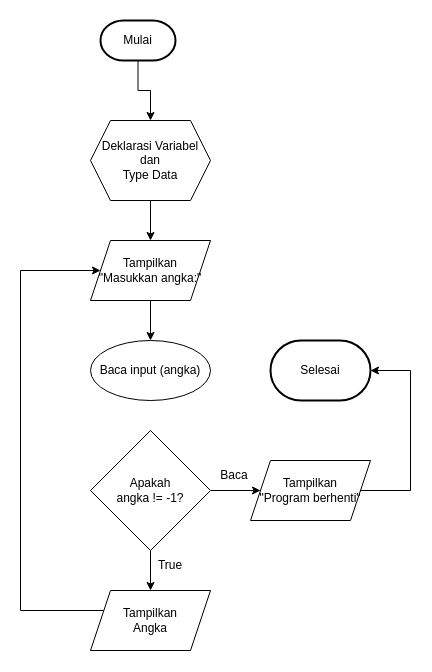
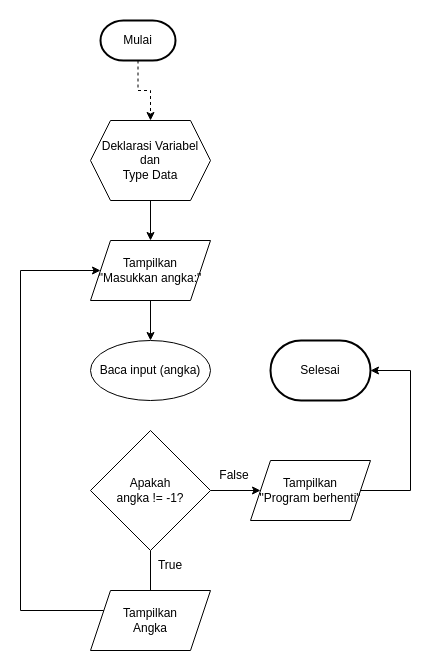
- <mxCell id="2" style="edgeStyle=orthogonalEdgeStyle;rounded=0;orthogonalLoop=1;jettySize=auto;html=1;entryX=0.5;entryY=0;entryDx=0;entryDy=0;" edge="1" parent="1" source="3" target="5"><mxGeometry relative="1" as="geometry" /></mxCell>
+ <mxCell id="2" style="edgeStyle=orthogonalEdgeStyle;rounded=0;orthogonalLoop=1;jettySize=auto;html=1;entryX=0.5;entryY=0;entryDx=0;entryDy=0;dashed=1;" edge="1" parent="1" source="3" target="5"><mxGeometry relative="1" as="geometry" /></mxCell>
- <mxCell id="18" value="Baca" style="text;html=1;align=center;verticalAlign=middle;whiteSpace=wrap;rounded=0;" vertex="1" parent="1"><mxGeometry x="204" y="460" width="60" height="30" as="geometry" /></mxCell>
+ <mxCell id="18" value="False" style="text;html=1;align=center;verticalAlign=middle;whiteSpace=wrap;rounded=0;" vertex="1" parent="1"><mxGeometry x="204" y="460" width="60" height="30" as="geometry" /></mxCell>
- <mxCell id="9" style="edgeStyle=orthogonalEdgeStyle;rounded=0;orthogonalLoop=1;jettySize=auto;html=1;entryX=0.5;entryY=0;entryDx=0;entryDy=0;" edge="1" parent="1" source="11" target="13"><mxGeometry relative="1" as="geometry" /></mxCell>
+ <mxCell id="9" style="edgeStyle=orthogonalEdgeStyle;rounded=0;orthogonalLoop=1;jettySize=auto;html=1;entryX=0.5;entryY=0;entryDx=0;entryDy=0;endArrow=none;" edge="1" parent="1" source="11" target="13"><mxGeometry relative="1" as="geometry" /></mxCell>
